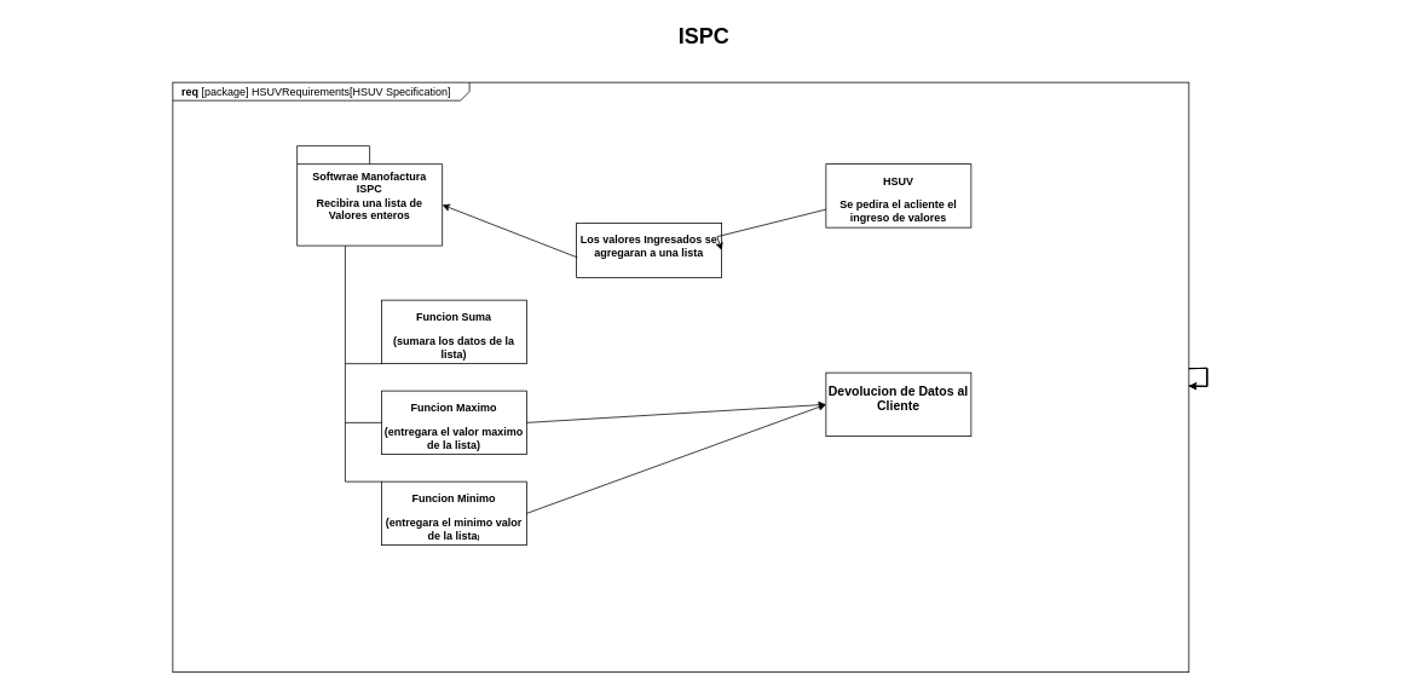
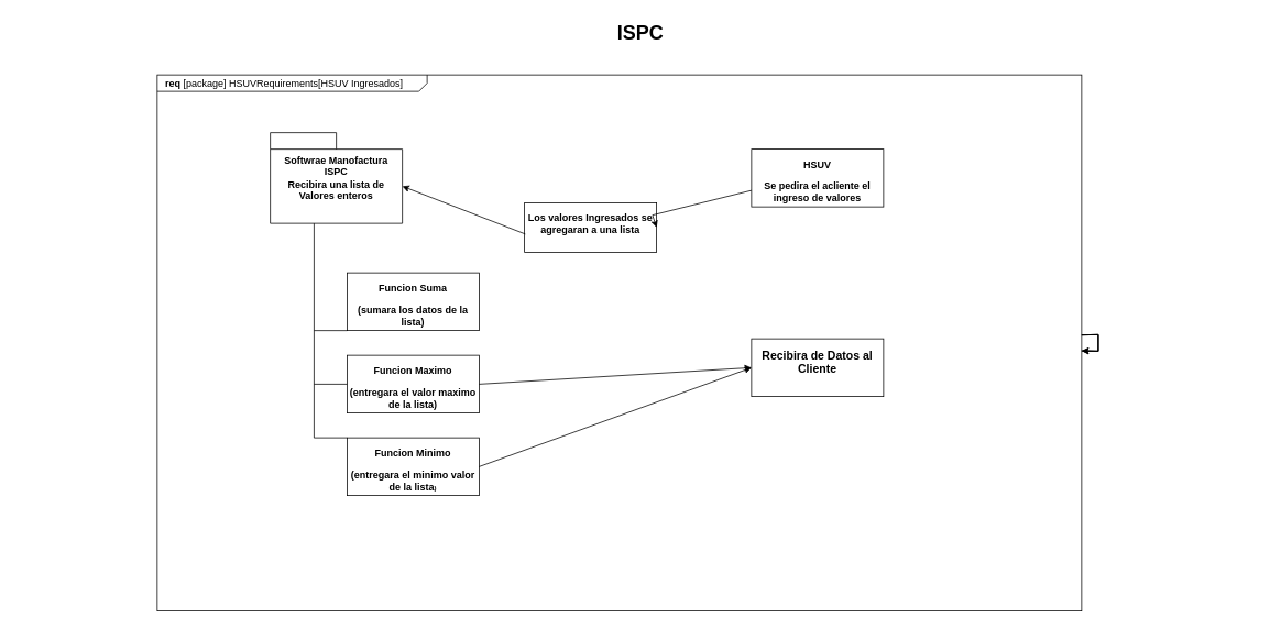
- <mxCell id="2" value="&lt;p style=&quot;margin: 0px ; margin-top: 4px ; margin-left: 10px ; text-align: left&quot;&gt;&lt;b&gt;req&lt;/b&gt;&amp;nbsp;[package] HSUVRequirements[HSUV Specification]&lt;/p&gt;" style="html=1;strokeWidth=1;shape=mxgraph.sysml.package;html=1;overflow=fill;whiteSpace=wrap;fillColor=none;gradientColor=none;fontSize=12;align=center;labelX=327.64;" parent="1" vertex="1"><mxGeometry x="190" y="90" width="1120" height="650" as="geometry" /></mxCell>
+ <mxCell id="2" value="&lt;p style=&quot;margin: 0px ; margin-top: 4px ; margin-left: 10px ; text-align: left&quot;&gt;&lt;b&gt;req&lt;/b&gt;&amp;nbsp;[package] HSUVRequirements[HSUV Ingresados]&lt;/p&gt;" style="html=1;strokeWidth=1;shape=mxgraph.sysml.package;html=1;overflow=fill;whiteSpace=wrap;fillColor=none;gradientColor=none;fontSize=12;align=center;labelX=327.64;" parent="1" vertex="1"><mxGeometry x="190" y="90" width="1120" height="650" as="geometry" /></mxCell>
- <mxCell id="5" value="&lt;p&gt;&lt;font style=&quot;font-size: 14px;&quot;&gt;Devolucion de Datos al Cliente&lt;/font&gt;&lt;/p&gt;" style="shape=rect;html=1;overflow=fill;whiteSpace=wrap;align=center;fontStyle=1" parent="1" vertex="1"><mxGeometry x="910" y="410" width="160" height="70" as="geometry" /></mxCell>
+ <mxCell id="5" value="&lt;p&gt;&lt;font style=&quot;font-size: 14px;&quot;&gt;Recibira de Datos al Cliente&lt;/font&gt;&lt;/p&gt;" style="shape=rect;html=1;overflow=fill;whiteSpace=wrap;align=center;fontStyle=1" parent="1" vertex="1"><mxGeometry x="910" y="410" width="160" height="70" as="geometry" /></mxCell>
